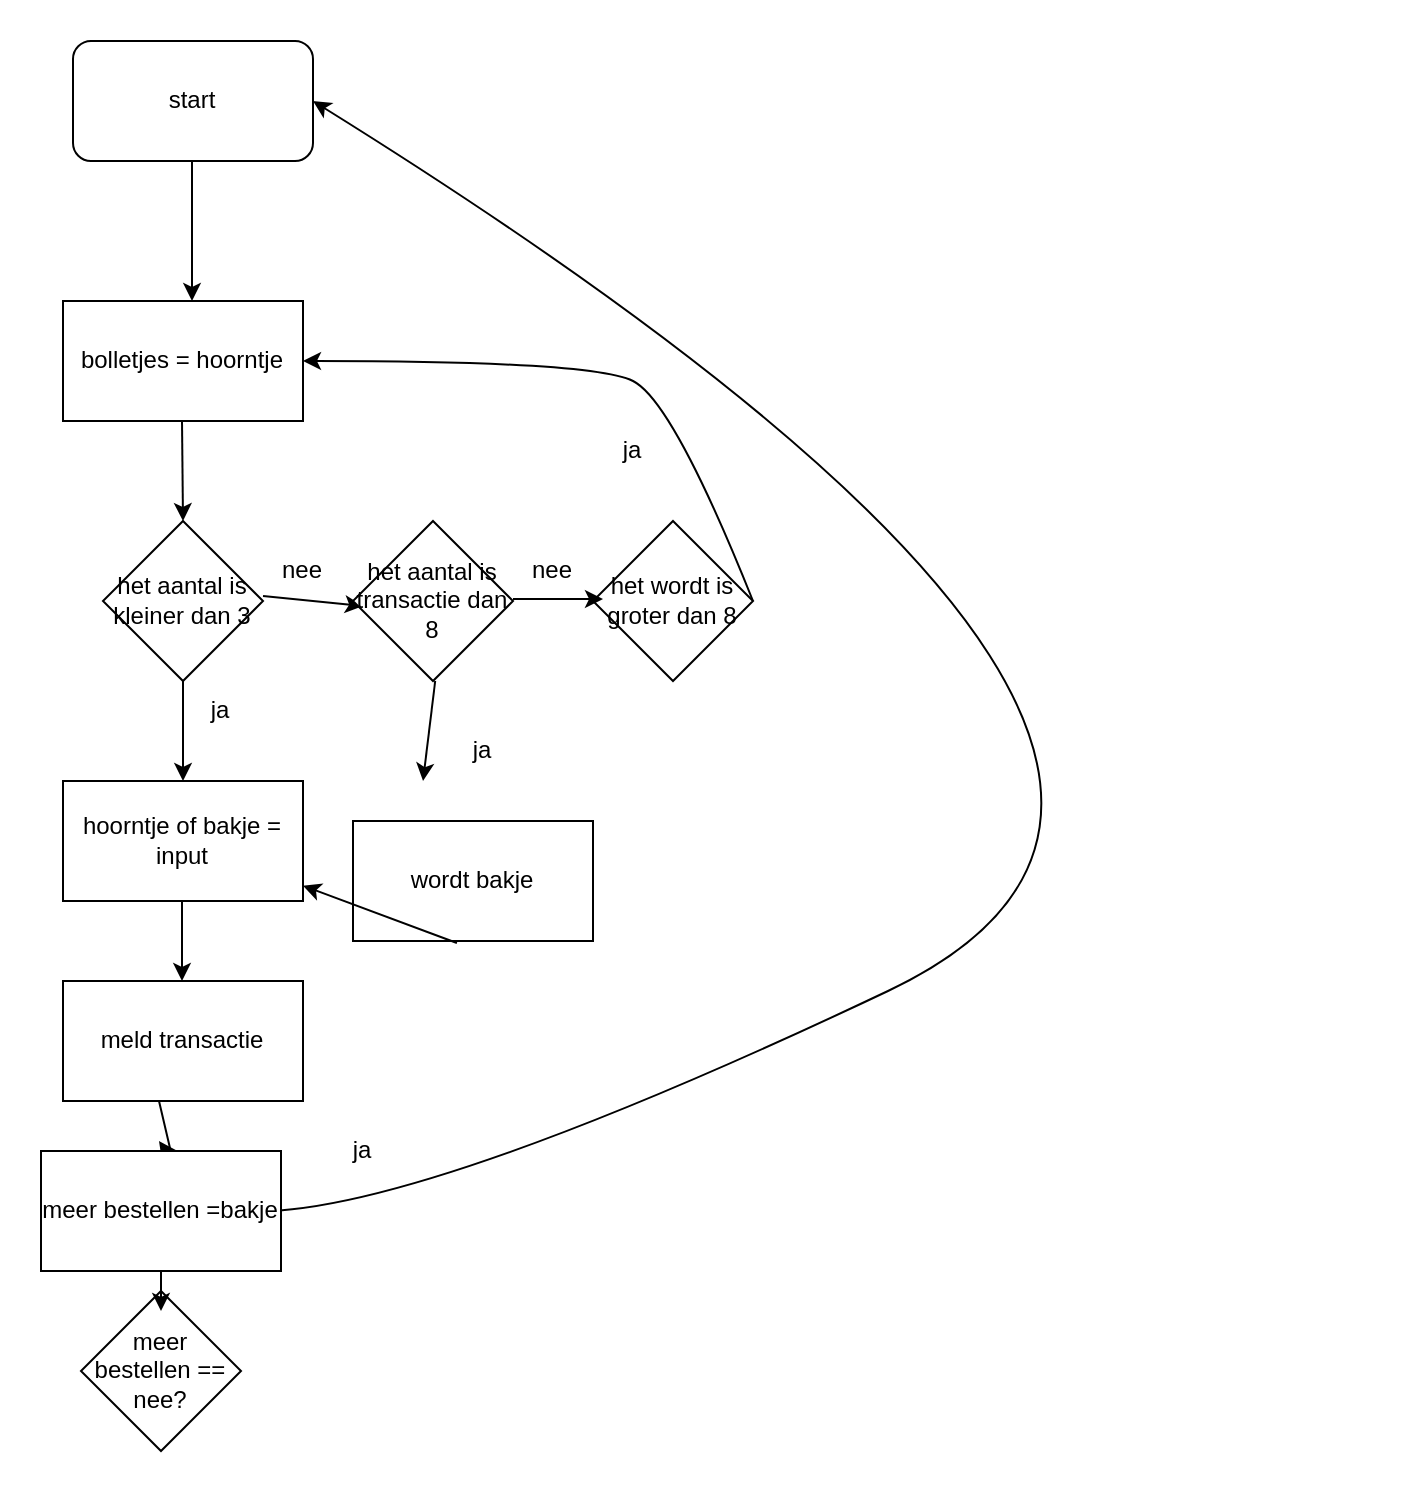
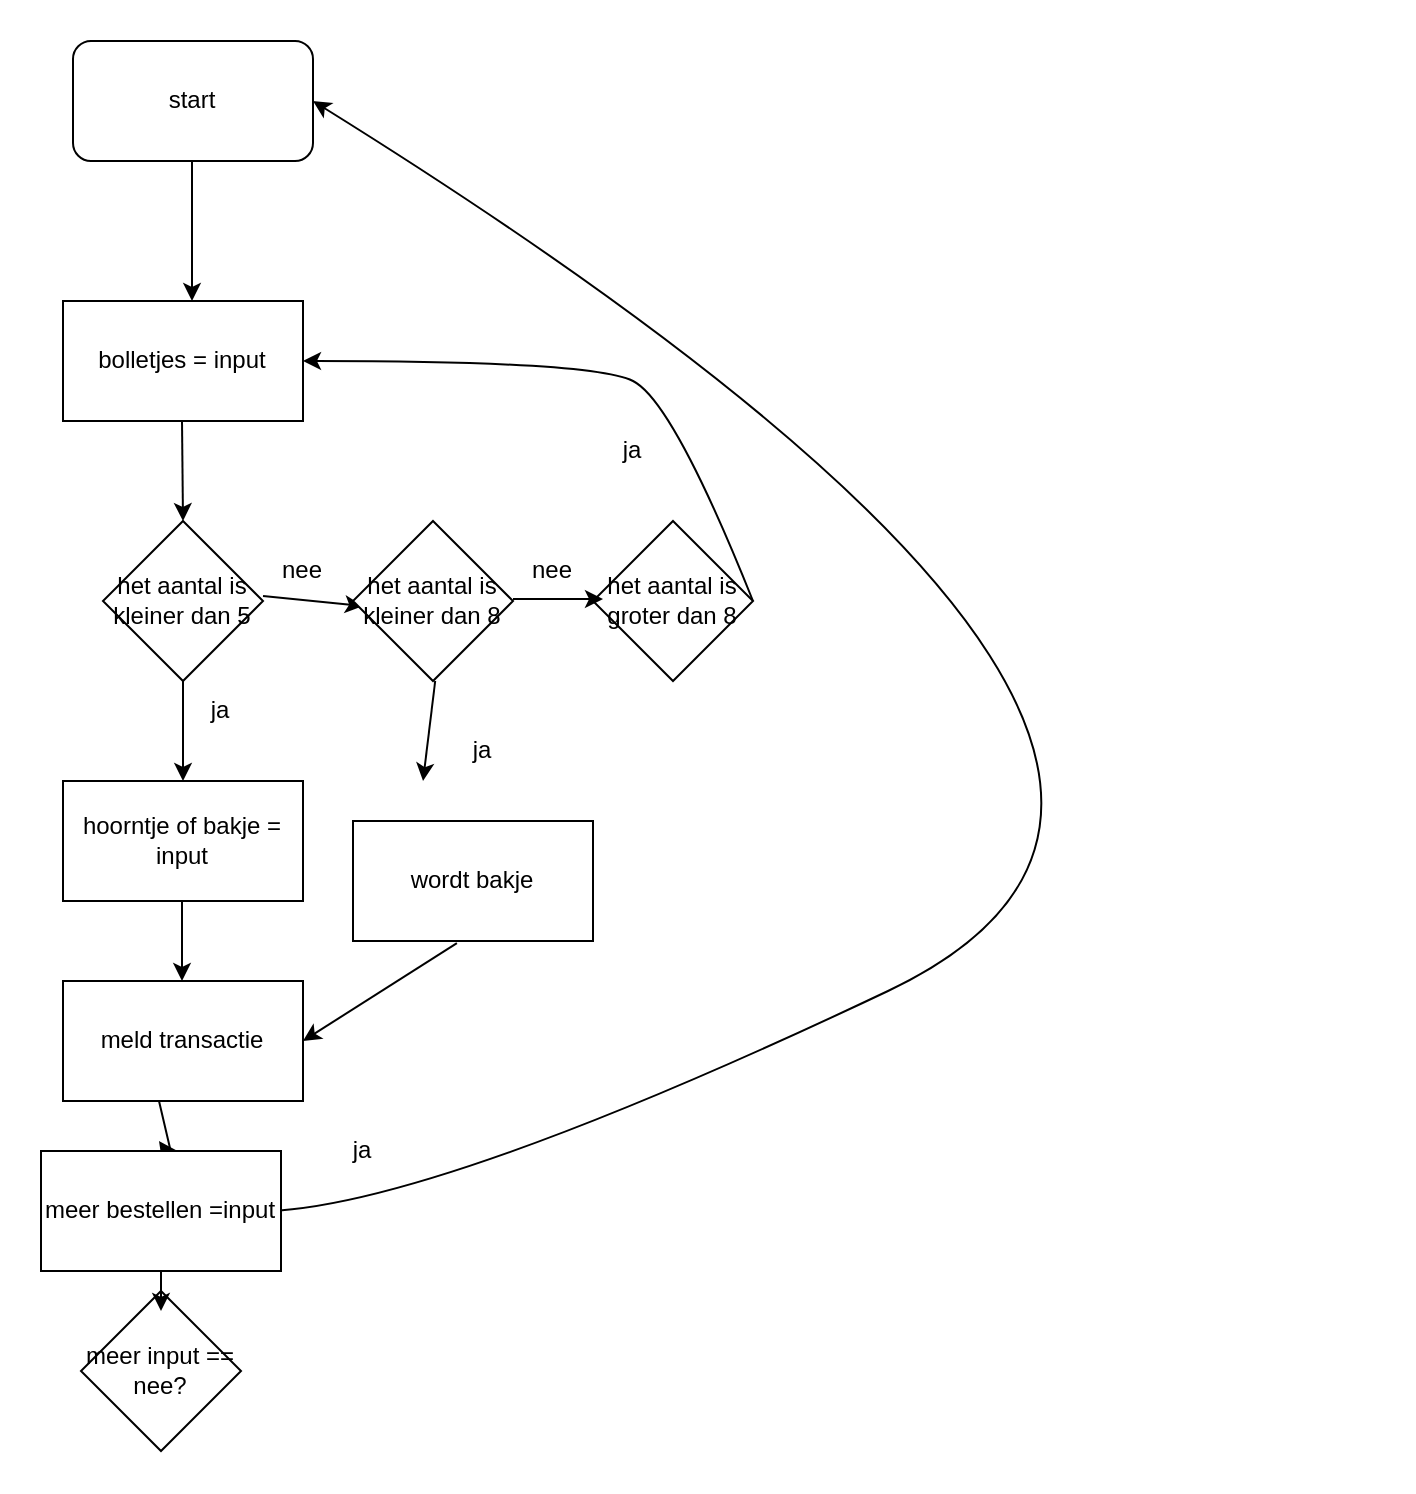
- <mxCell id="8" value="bolletjes = hoorntje" style="rounded=0;whiteSpace=wrap;html=1;" vertex="1" parent="1"><mxGeometry x="31" y="150" width="120" height="60" as="geometry" /></mxCell>
+ <mxCell id="8" value="bolletjes = input" style="rounded=0;whiteSpace=wrap;html=1;" vertex="1" parent="1"><mxGeometry x="31" y="150" width="120" height="60" as="geometry" /></mxCell>
- <mxCell id="9" value="het aantal is kleiner dan 3" style="rhombus;whiteSpace=wrap;html=1;" vertex="1" parent="1"><mxGeometry x="51" y="260" width="80" height="80" as="geometry" /></mxCell>
+ <mxCell id="9" value="het aantal is kleiner dan 5" style="rhombus;whiteSpace=wrap;html=1;" vertex="1" parent="1"><mxGeometry x="51" y="260" width="80" height="80" as="geometry" /></mxCell>
- <mxCell id="15" value="het aantal is transactie dan 8" style="rhombus;whiteSpace=wrap;html=1;" vertex="1" parent="1"><mxGeometry x="176" y="260" width="80" height="80" as="geometry" /></mxCell>
+ <mxCell id="15" value="het aantal is kleiner dan 8" style="rhombus;whiteSpace=wrap;html=1;" vertex="1" parent="1"><mxGeometry x="176" y="260" width="80" height="80" as="geometry" /></mxCell>
- <mxCell id="17" value="het wordt is groter dan 8" style="rhombus;whiteSpace=wrap;html=1;" vertex="1" parent="1"><mxGeometry x="296" y="260" width="80" height="80" as="geometry" /></mxCell>
+ <mxCell id="17" value="het aantal is groter dan 8" style="rhombus;whiteSpace=wrap;html=1;" vertex="1" parent="1"><mxGeometry x="296" y="260" width="80" height="80" as="geometry" /></mxCell>
- <mxCell id="27" value="" style="endArrow=classic;html=1;rounded=0;exitX=0.433;exitY=1.017;exitDx=0;exitDy=0;exitPerimeter=0;" edge="1" parent="1" source="26" target="22"><mxGeometry width="50" height="50" relative="1" as="geometry"><mxPoint x="221" y="510" as="sourcePoint" /><mxPoint x="271" y="460" as="targetPoint" /></mxGeometry></mxCell>
+ <mxCell id="27" value="" style="endArrow=classic;html=1;rounded=0;entryX=1;entryY=0.5;entryDx=0;entryDy=0;exitX=0.433;exitY=1.017;exitDx=0;exitDy=0;exitPerimeter=0;" edge="1" parent="1" source="26" target="23"><mxGeometry width="50" height="50" relative="1" as="geometry"><mxPoint x="221" y="510" as="sourcePoint" /><mxPoint x="271" y="460" as="targetPoint" /></mxGeometry></mxCell>
- <mxCell id="25" value="meer bestellen =bakje" style="rounded=0;whiteSpace=wrap;html=1;" vertex="1" parent="1"><mxGeometry x="20" y="575" width="120" height="60" as="geometry" /></mxCell>
+ <mxCell id="25" value="meer bestellen =input" style="rounded=0;whiteSpace=wrap;html=1;" vertex="1" parent="1"><mxGeometry x="20" y="575" width="120" height="60" as="geometry" /></mxCell>
- <mxCell id="29" value="meer bestellen == nee?" style="rhombus;whiteSpace=wrap;html=1;" vertex="1" parent="1"><mxGeometry x="40" y="645" width="80" height="80" as="geometry" /></mxCell>
+ <mxCell id="29" value="meer input == nee?" style="rhombus;whiteSpace=wrap;html=1;" vertex="1" parent="1"><mxGeometry x="40" y="645" width="80" height="80" as="geometry" /></mxCell>
